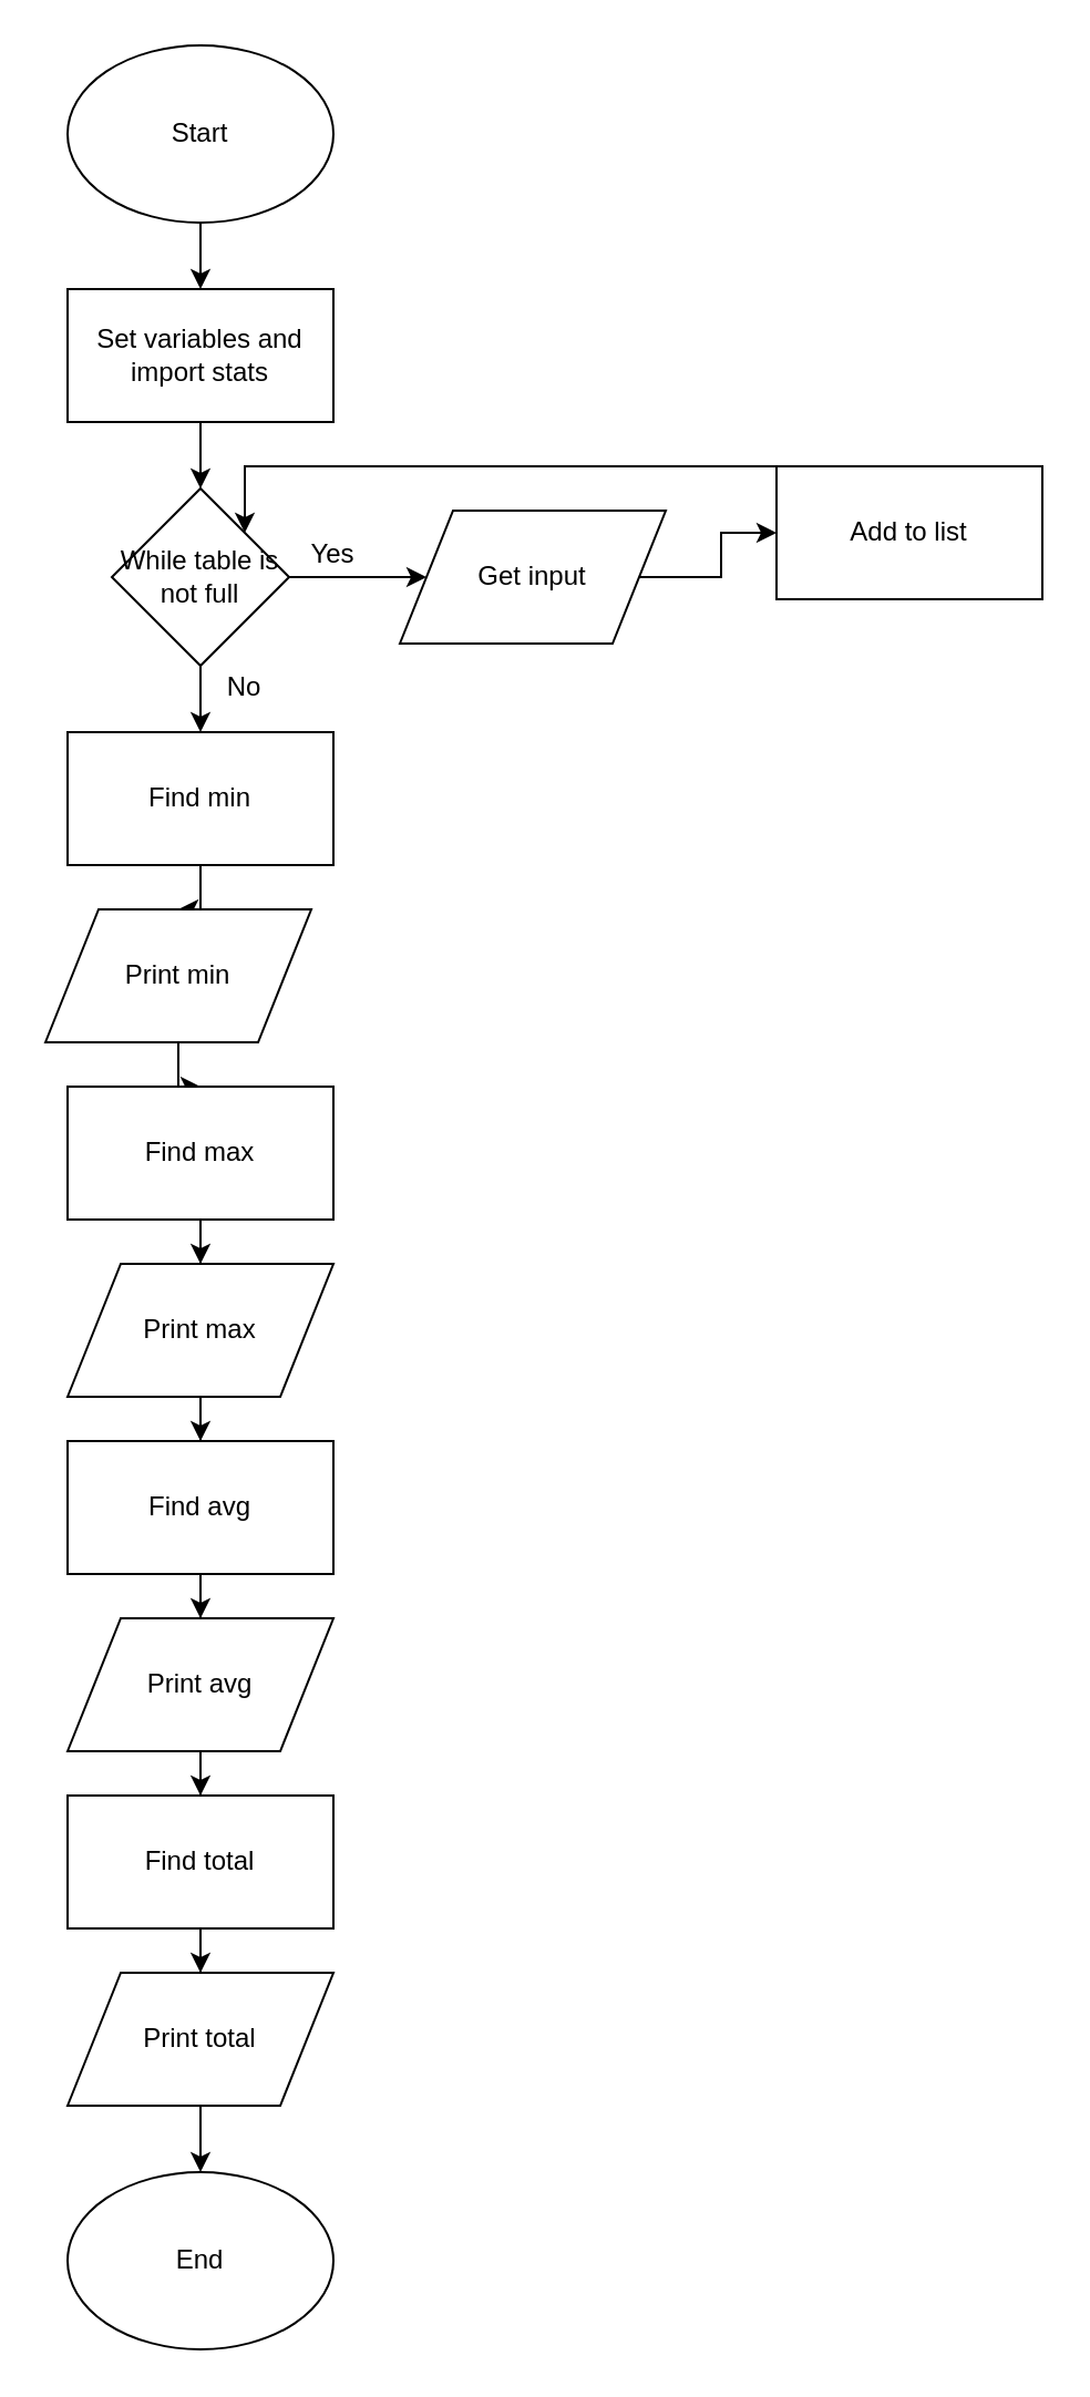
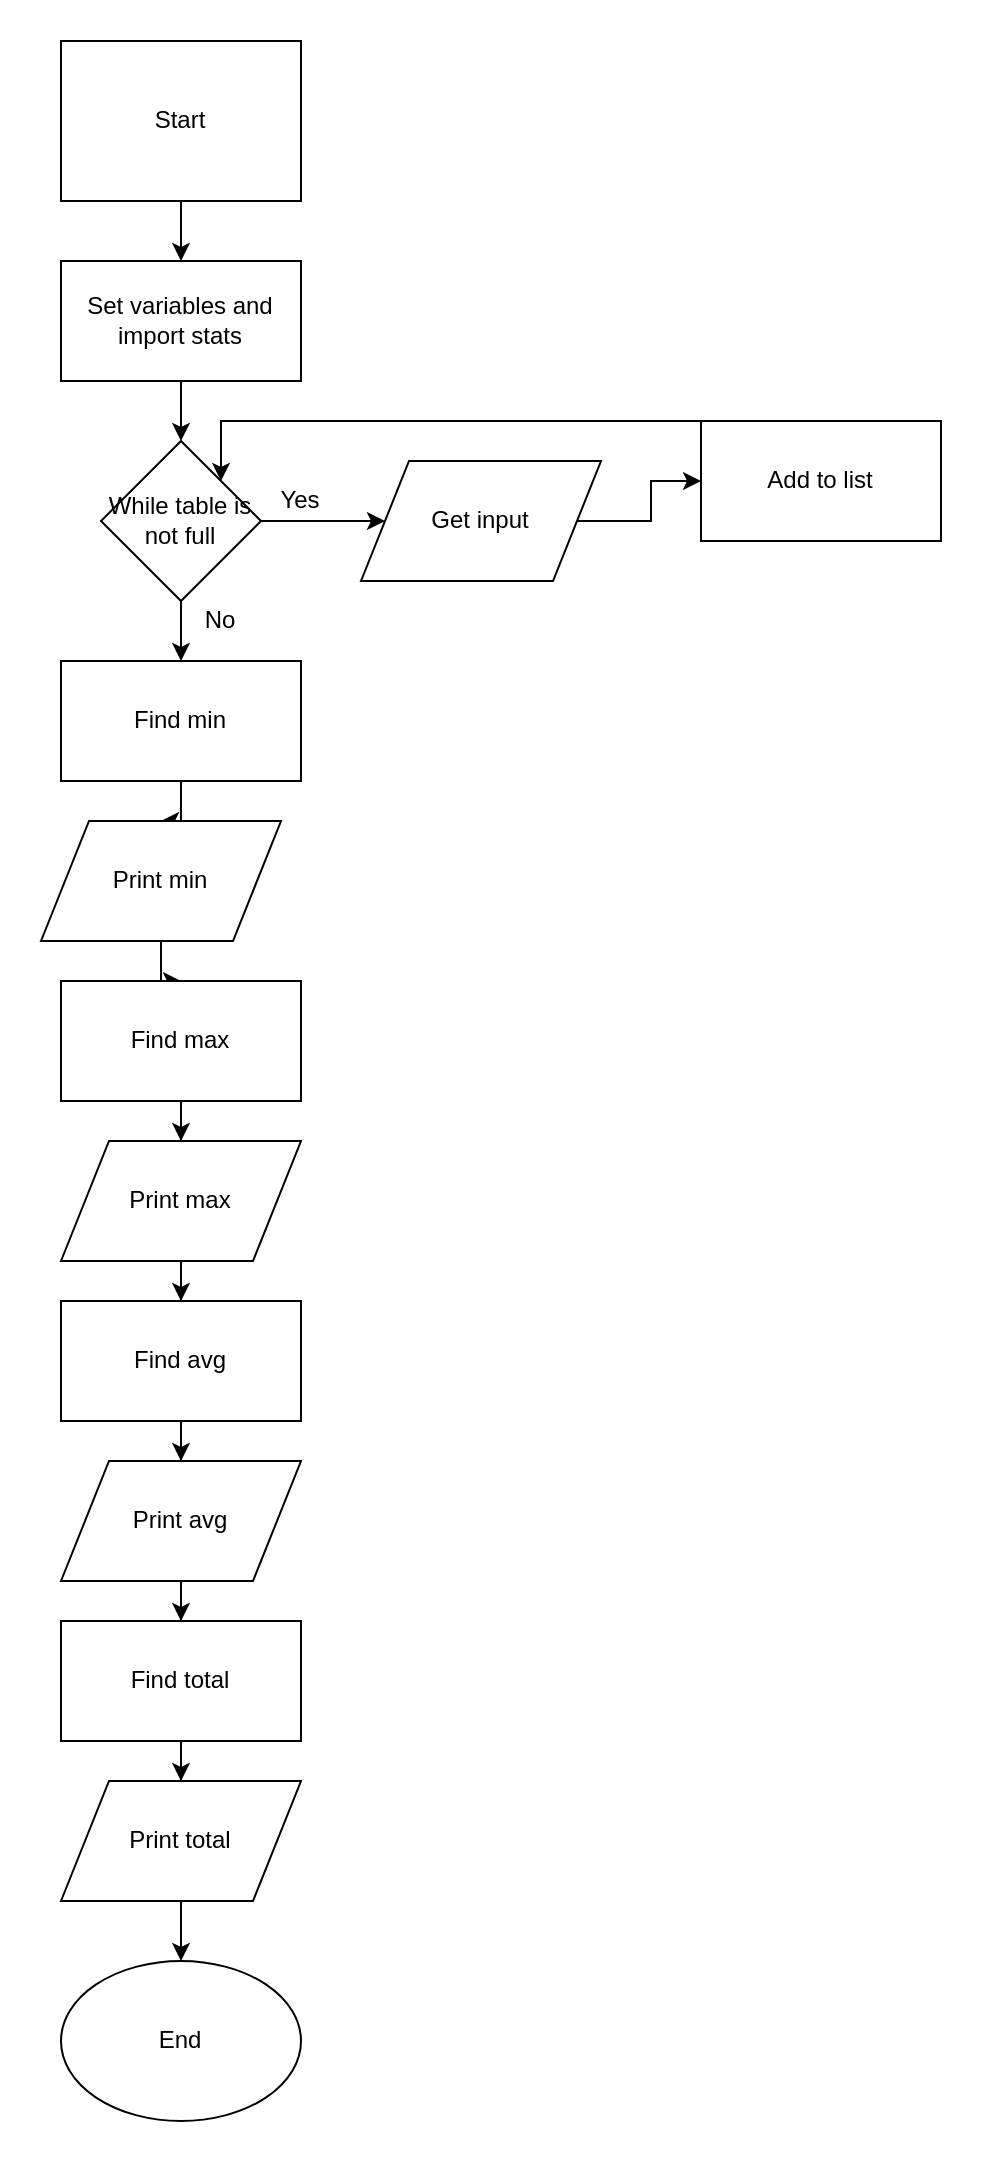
- <mxCell id="3" value="Start" style="ellipse;whiteSpace=wrap;html=1;" vertex="1" parent="1"><mxGeometry x="30" y="20" width="120" height="80" as="geometry" /></mxCell>
+ <mxCell id="3" value="Start" style="whiteSpace=wrap;html=1;rounded=0;" vertex="1" parent="1"><mxGeometry x="30" y="20" width="120" height="80" as="geometry" /></mxCell>
